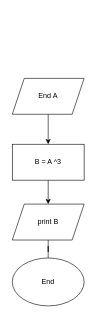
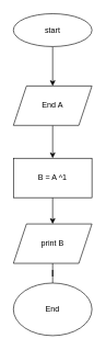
+ <mxCell id="3" value="start" style="ellipse;whiteSpace=wrap;html=1;" vertex="1" parent="1"><mxGeometry x="20" y="20" width="120" height="50" as="geometry" /></mxCell>
+ <mxCell id="2" style="edgeStyle=orthogonalEdgeStyle;rounded=0;orthogonalLoop=1;jettySize=auto;html=1;" edge="1" parent="1" source="3" target="5"><mxGeometry relative="1" as="geometry"><mxPoint x="80" y="160" as="targetPoint" /></mxGeometry></mxCell>
- <mxCell id="7" value="B = A ^3" style="rounded=0;whiteSpace=wrap;html=1;" vertex="1" parent="1"><mxGeometry x="20" y="240" width="120" height="60" as="geometry" /></mxCell>
+ <mxCell id="7" value="B = A ^1" style="rounded=0;whiteSpace=wrap;html=1;" vertex="1" parent="1"><mxGeometry x="20" y="240" width="120" height="60" as="geometry" /></mxCell>
